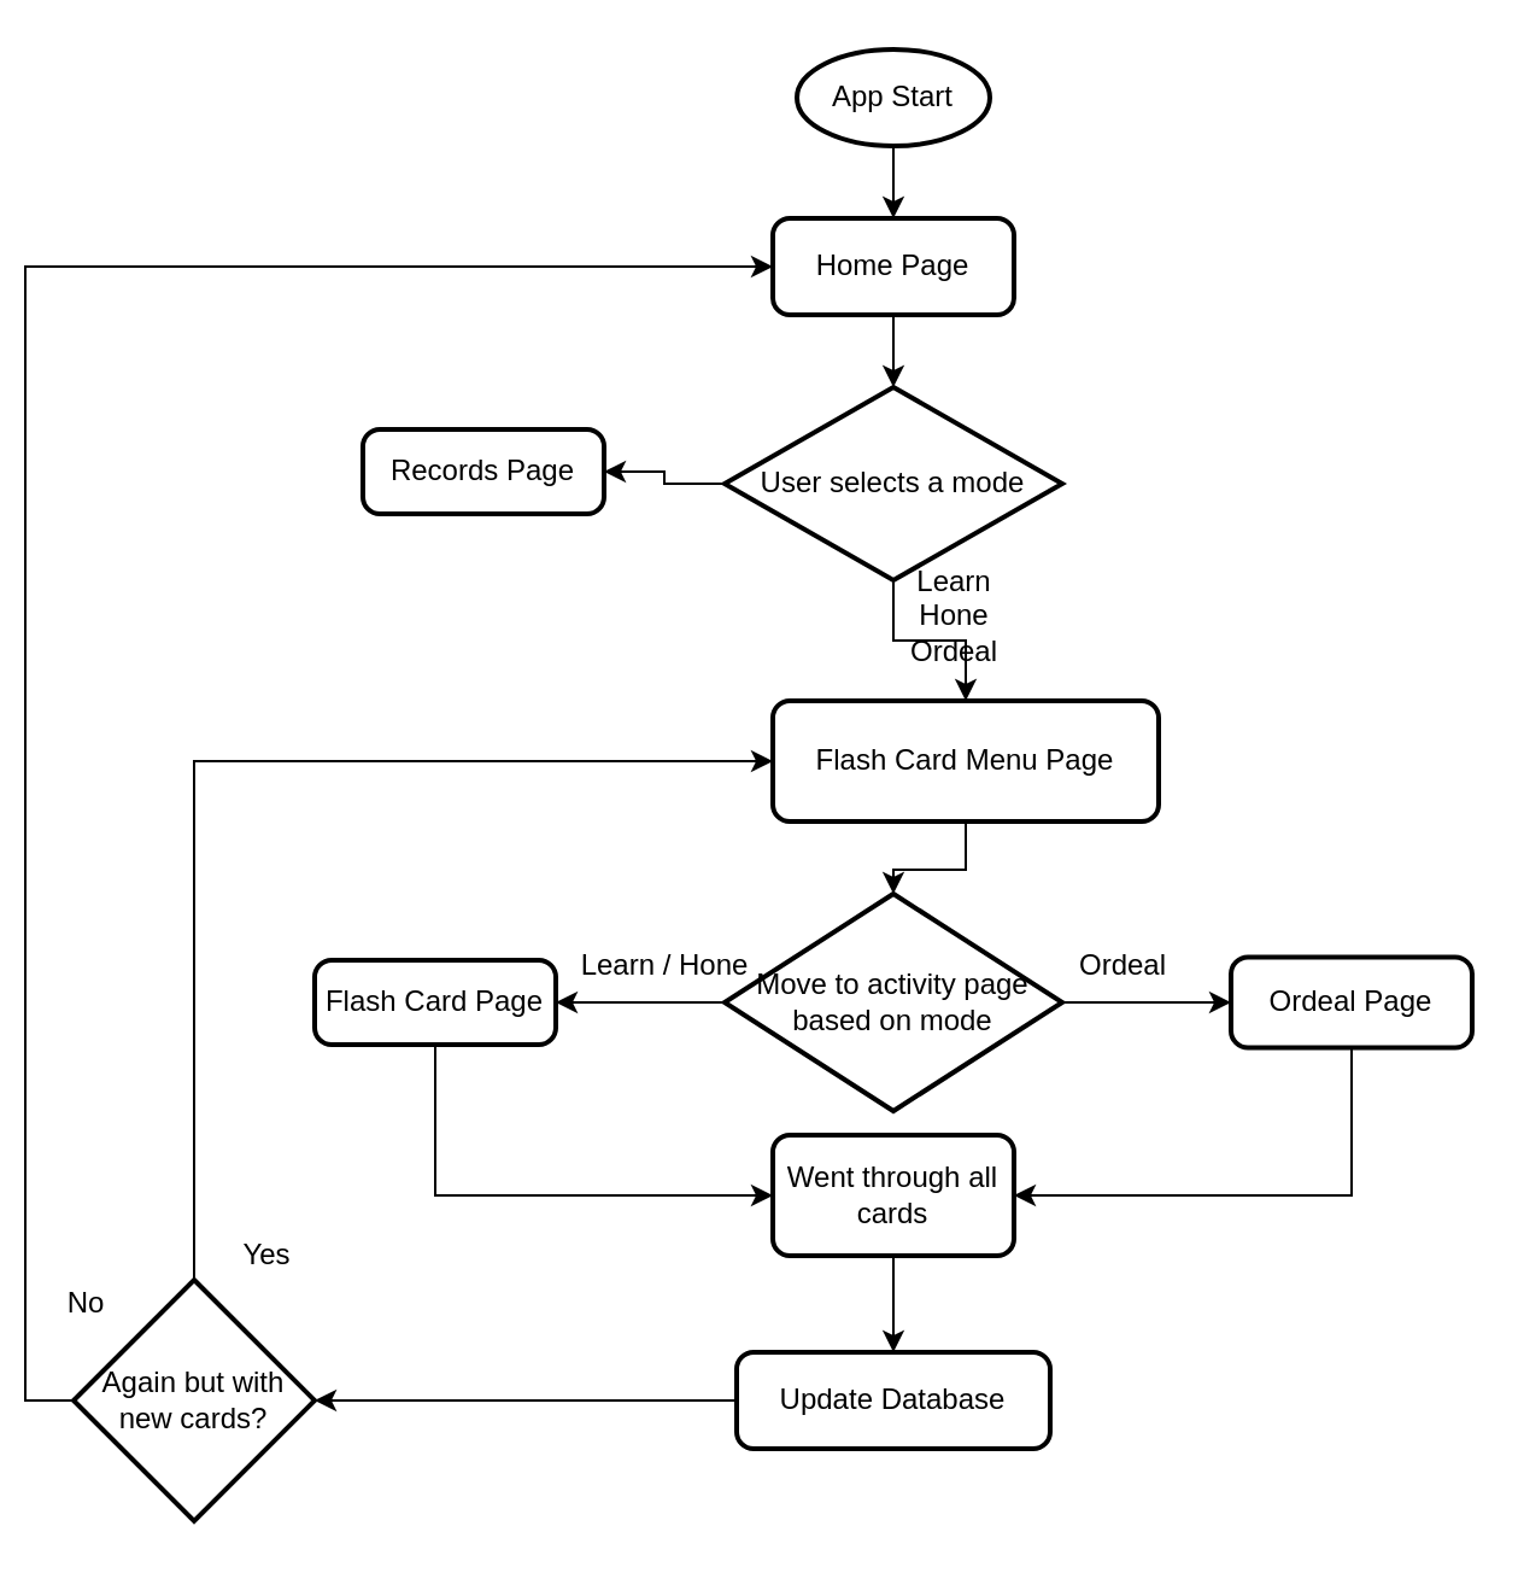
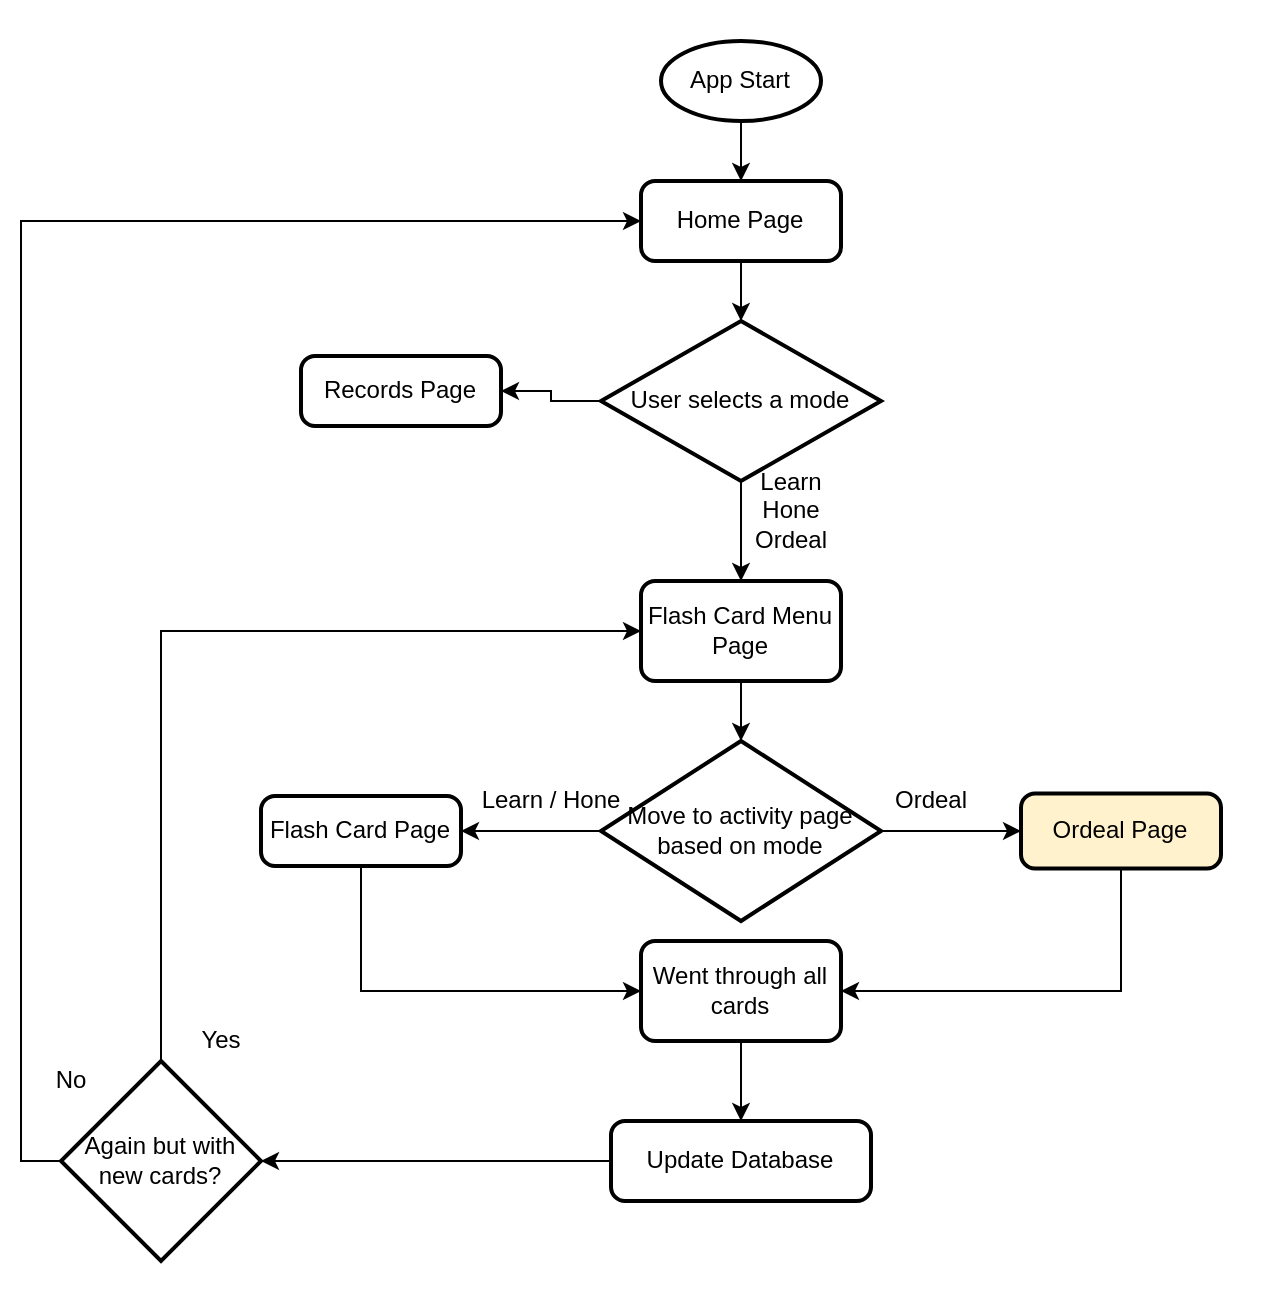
- <mxCell id="14" value="Flash Card Menu Page" style="rounded=1;whiteSpace=wrap;html=1;absoluteArcSize=1;arcSize=14;strokeWidth=2;" vertex="1" parent="1"><mxGeometry x="320" y="290" width="160" height="50" as="geometry" /></mxCell>
+ <mxCell id="14" value="Flash Card Menu Page" style="rounded=1;whiteSpace=wrap;html=1;absoluteArcSize=1;arcSize=14;strokeWidth=2;" vertex="1" parent="1"><mxGeometry x="320" y="290" width="100" height="50" as="geometry" /></mxCell>
- <mxCell id="12" value="Ordeal Page" style="rounded=1;whiteSpace=wrap;html=1;absoluteArcSize=1;arcSize=14;strokeWidth=2;" vertex="1" parent="1"><mxGeometry x="510" y="396.25" width="100" height="37.5" as="geometry" /></mxCell>
+ <mxCell id="12" value="Ordeal Page" style="rounded=1;whiteSpace=wrap;html=1;absoluteArcSize=1;arcSize=14;strokeWidth=2;fillColor=#fff2cc;" vertex="1" parent="1"><mxGeometry x="510" y="396.25" width="100" height="37.5" as="geometry" /></mxCell>
